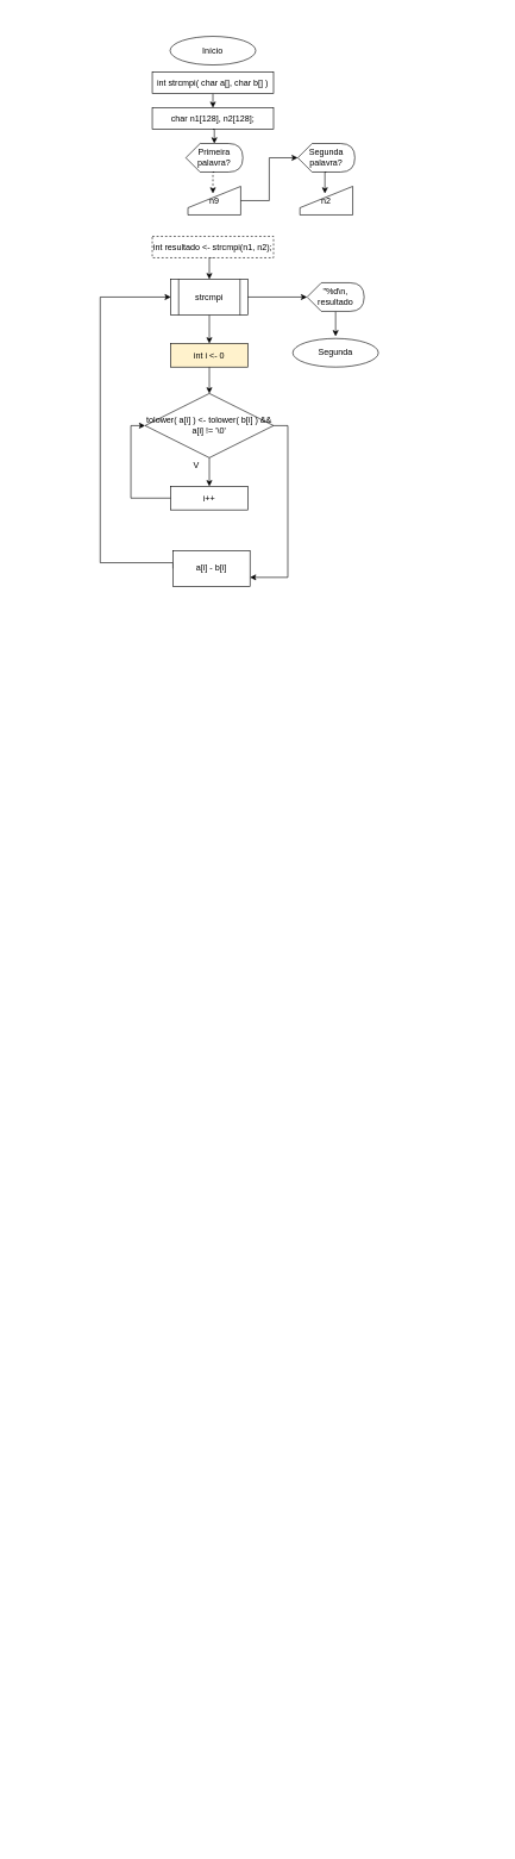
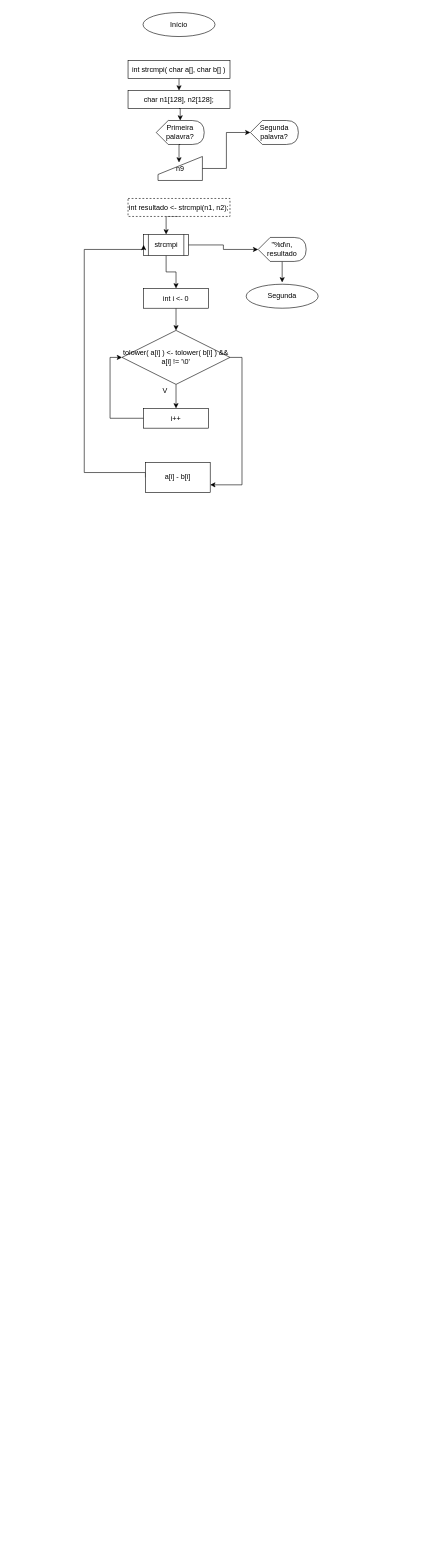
- <mxCell id="9" value="Início" style="ellipse;whiteSpace=wrap;html=1;" parent="1" vertex="1"><mxGeometry x="238" y="50" width="120" height="40" as="geometry" /></mxCell>
+ <mxCell id="9" value="Início" style="ellipse;whiteSpace=wrap;html=1;" parent="1" vertex="1"><mxGeometry x="238" y="20" width="120" height="40" as="geometry" /></mxCell>
- <mxCell id="25" style="edgeStyle=orthogonalEdgeStyle;rounded=0;orthogonalLoop=1;jettySize=auto;html=1;exitX=0;exitY=0;exitDx=40;exitDy=40;exitPerimeter=0;entryX=0.473;entryY=0.25;entryDx=0;entryDy=0;entryPerimeter=0;dashed=1;" edge="1" parent="1" source="23" target="24"><mxGeometry relative="1" as="geometry" /></mxCell>
+ <mxCell id="25" style="edgeStyle=orthogonalEdgeStyle;rounded=0;orthogonalLoop=1;jettySize=auto;html=1;exitX=0;exitY=0;exitDx=40;exitDy=40;exitPerimeter=0;entryX=0.473;entryY=0.25;entryDx=0;entryDy=0;entryPerimeter=0;" edge="1" parent="1" source="23" target="24"><mxGeometry relative="1" as="geometry" /></mxCell>
- <mxCell id="28" style="edgeStyle=orthogonalEdgeStyle;rounded=0;orthogonalLoop=1;jettySize=auto;html=1;exitX=0;exitY=0;exitDx=40;exitDy=40;exitPerimeter=0;entryX=0.473;entryY=0.25;entryDx=0;entryDy=0;entryPerimeter=0;" edge="1" source="26" target="27" parent="1"><mxGeometry relative="1" as="geometry" /></mxCell>
- <mxCell id="27" value="n2" style="shape=manualInput;whiteSpace=wrap;html=1;" vertex="1" parent="1"><mxGeometry x="420" y="260" width="74" height="40" as="geometry" /></mxCell>
- <mxCell id="12" value="strcmpi" style="shape=process;whiteSpace=wrap;html=1;backgroundOutline=1;" parent="1" vertex="1"><mxGeometry x="239" y="390" width="108" height="50" as="geometry" /></mxCell>
+ <mxCell id="12" value="strcmpi" style="shape=process;whiteSpace=wrap;html=1;backgroundOutline=1;" parent="1" vertex="1"><mxGeometry x="239" y="390" width="75" height="35" as="geometry" /></mxCell>
- <mxCell id="17" value="int i &amp;lt;- 0" style="rounded=0;whiteSpace=wrap;html=1;fillColor=#fff2cc;" parent="1" vertex="1"><mxGeometry x="239" y="480" width="108" height="33" as="geometry" /></mxCell>
+ <mxCell id="17" value="int i &amp;lt;- 0" style="rounded=0;whiteSpace=wrap;html=1;" parent="1" vertex="1"><mxGeometry x="239" y="480" width="108" height="33" as="geometry" /></mxCell>
